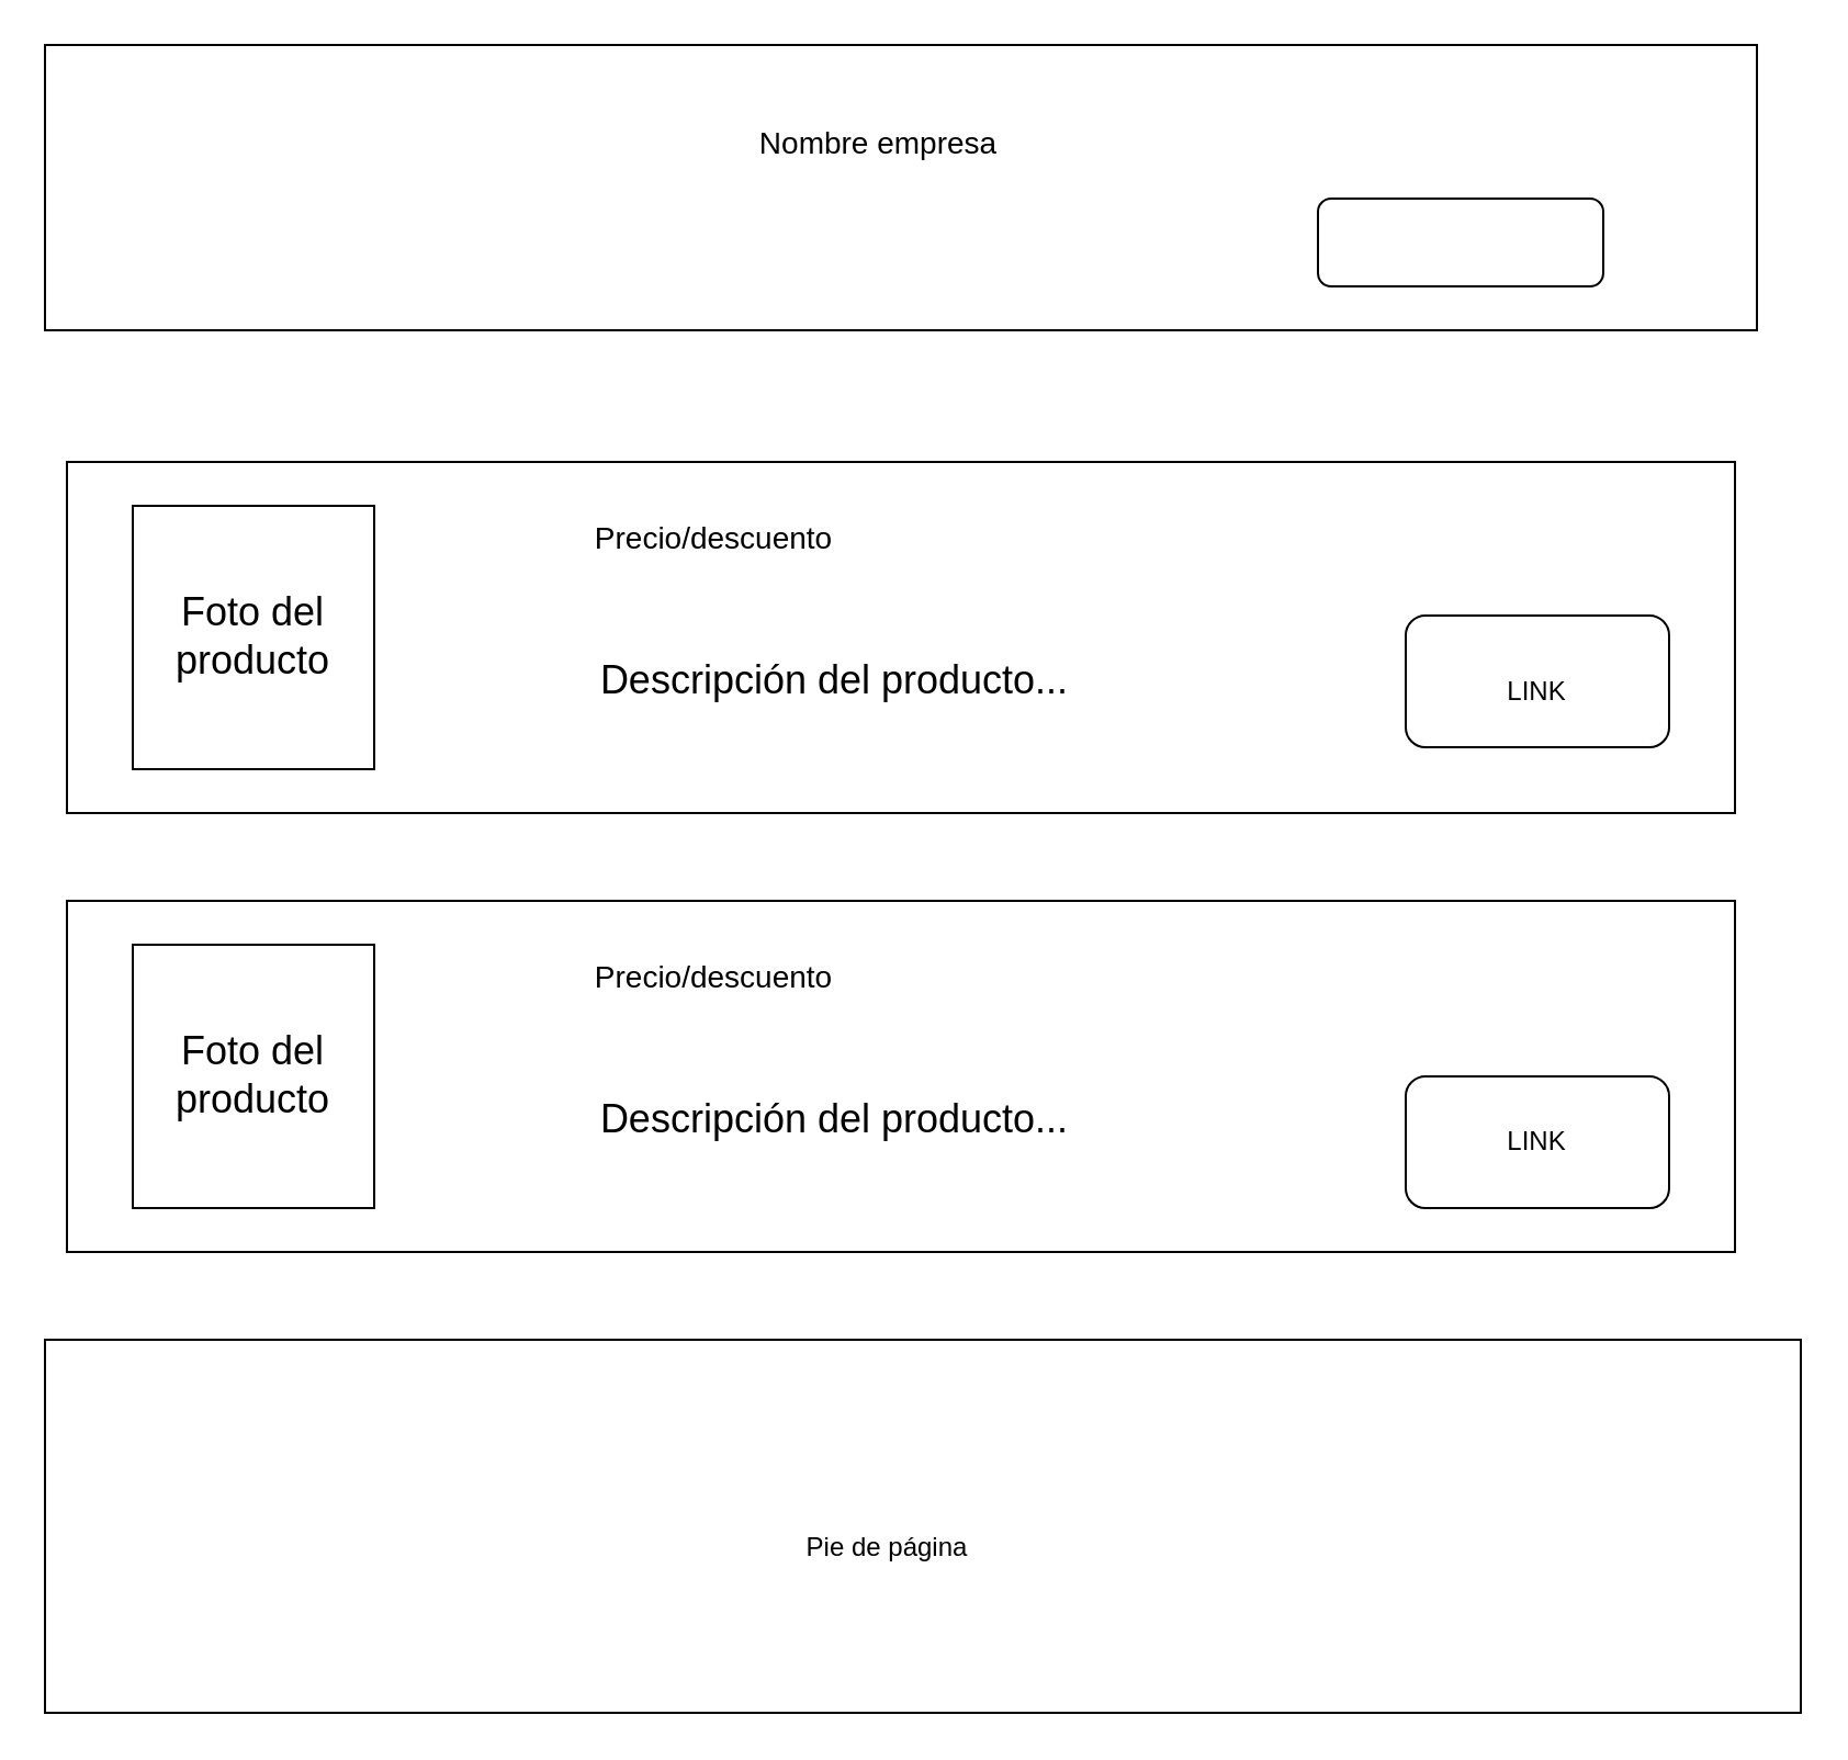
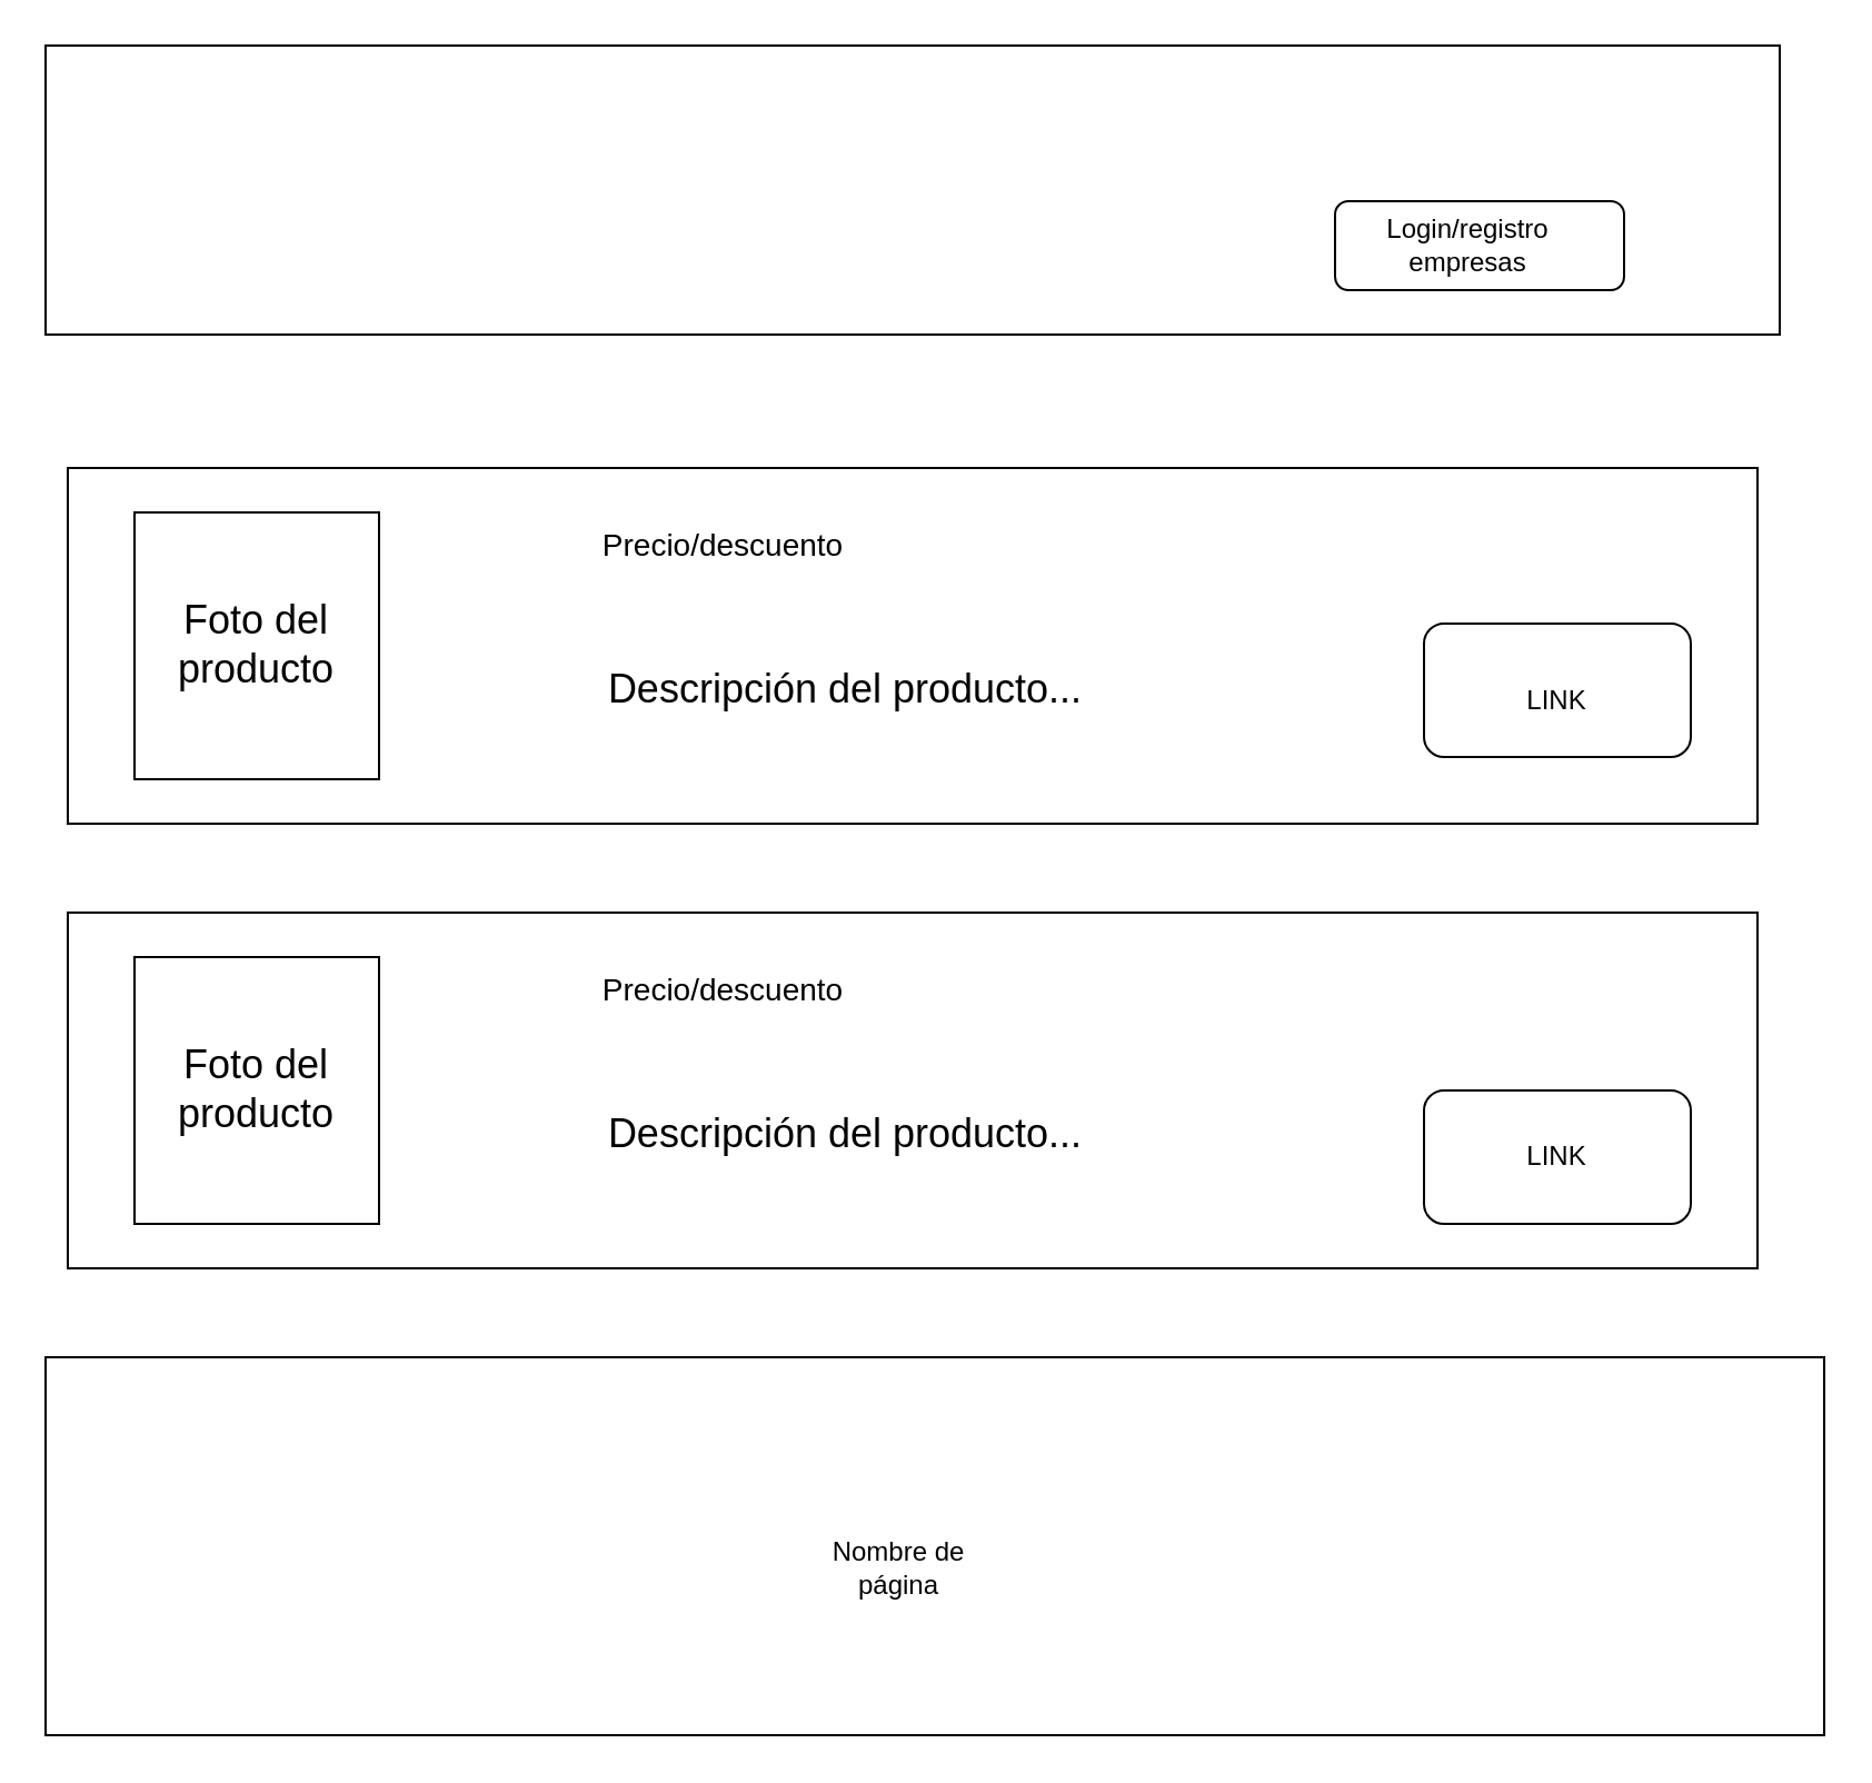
- <mxCell id="3" value="&lt;font style=&quot;vertical-align: inherit;&quot;&gt;&lt;font style=&quot;vertical-align: inherit; font-size: 14px;&quot;&gt;Nombre empresa&lt;/font&gt;&lt;/font&gt;" style="text;html=1;strokeColor=none;fillColor=none;align=center;verticalAlign=middle;whiteSpace=wrap;rounded=0;" vertex="1" parent="1"><mxGeometry x="342" y="50" width="116" height="30" as="geometry" /></mxCell>
+ <mxCell id="5" value="&lt;font style=&quot;vertical-align: inherit;&quot;&gt;&lt;font style=&quot;vertical-align: inherit;&quot;&gt;Login/registro empresas&lt;/font&gt;&lt;/font&gt;" style="text;html=1;strokeColor=none;fillColor=none;align=center;verticalAlign=middle;whiteSpace=wrap;rounded=0;" vertex="1" parent="1"><mxGeometry x="630" y="95" width="60" height="30" as="geometry" /></mxCell>
- <mxCell id="17" value="&lt;font style=&quot;vertical-align: inherit;&quot;&gt;&lt;font style=&quot;vertical-align: inherit;&quot;&gt;&lt;font style=&quot;vertical-align: inherit;&quot;&gt;&lt;font style=&quot;vertical-align: inherit;&quot;&gt;Pie de página&lt;/font&gt;&lt;/font&gt;&lt;/font&gt;&lt;/font&gt;" style="text;html=1;strokeColor=none;fillColor=none;align=center;verticalAlign=middle;whiteSpace=wrap;rounded=0;" vertex="1" parent="1"><mxGeometry x="356" y="670" width="96" height="70" as="geometry" /></mxCell>
+ <mxCell id="17" value="&lt;font style=&quot;vertical-align: inherit;&quot;&gt;&lt;font style=&quot;vertical-align: inherit;&quot;&gt;&lt;font style=&quot;vertical-align: inherit;&quot;&gt;&lt;font style=&quot;vertical-align: inherit;&quot;&gt;Nombre de página&lt;/font&gt;&lt;/font&gt;&lt;/font&gt;&lt;/font&gt;" style="text;html=1;strokeColor=none;fillColor=none;align=center;verticalAlign=middle;whiteSpace=wrap;rounded=0;" vertex="1" parent="1"><mxGeometry x="356" y="670" width="96" height="70" as="geometry" /></mxCell>
